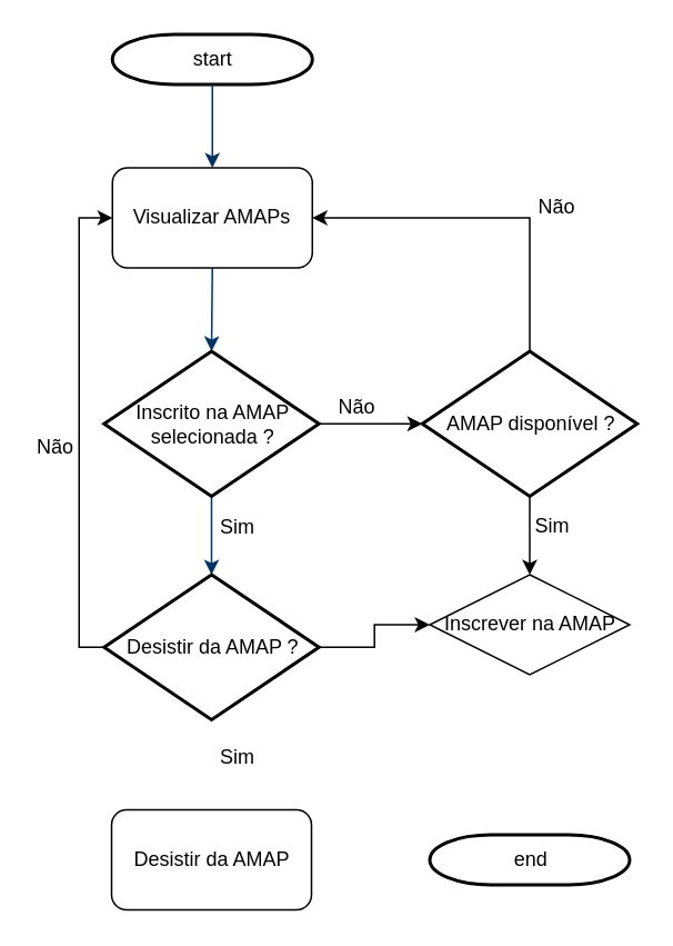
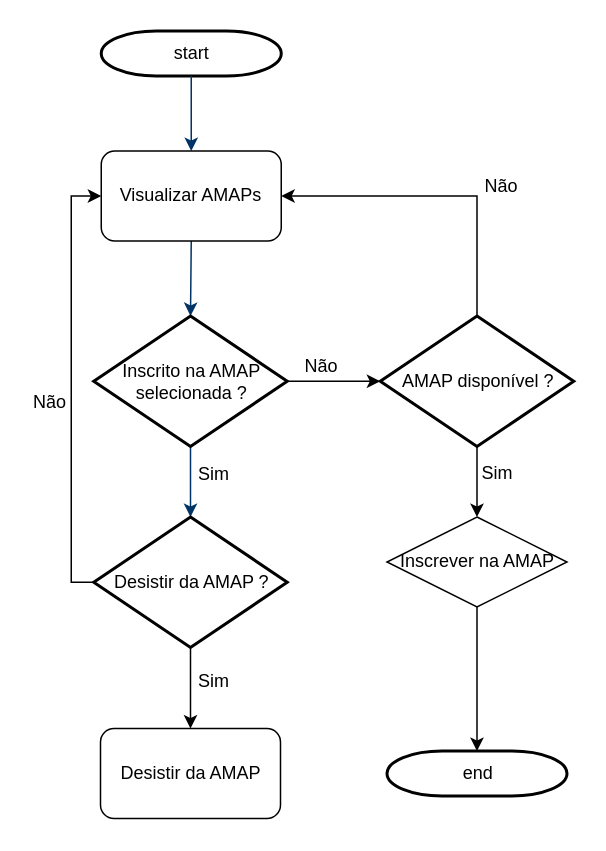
- <mxCell id="18" style="edgeStyle=orthogonalEdgeStyle;rounded=0;orthogonalLoop=1;jettySize=auto;html=1;" edge="1" parent="1" source="19" target="21"><mxGeometry relative="1" as="geometry" /></mxCell>
+ <mxCell id="18" style="edgeStyle=orthogonalEdgeStyle;rounded=0;orthogonalLoop=1;jettySize=auto;html=1;entryX=0.5;entryY=0;entryDx=0;entryDy=0;" edge="1" parent="1" source="19" target="22"><mxGeometry relative="1" as="geometry" /></mxCell>
+ <mxCell id="24" style="edgeStyle=orthogonalEdgeStyle;rounded=0;orthogonalLoop=1;jettySize=auto;html=1;entryX=0.5;entryY=0;entryDx=0;entryDy=0;entryPerimeter=0;" edge="1" parent="1" source="21" target="7"><mxGeometry relative="1" as="geometry" /></mxCell>
